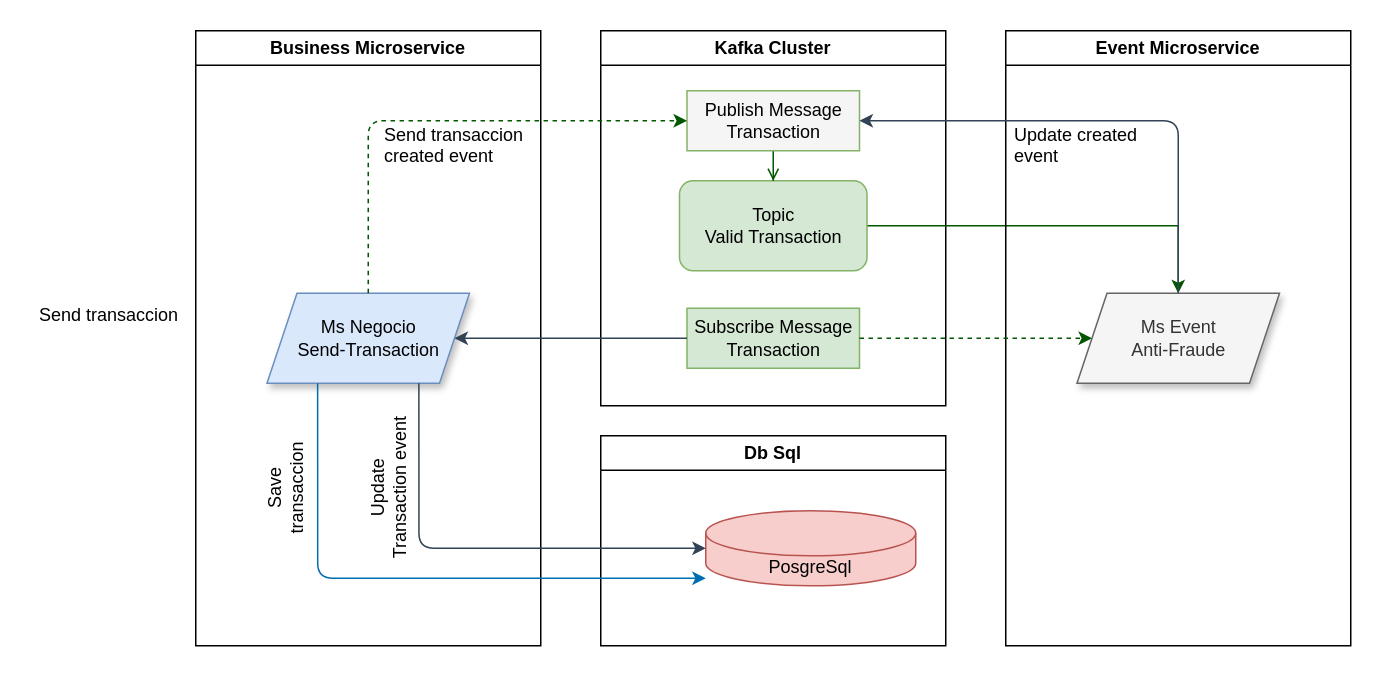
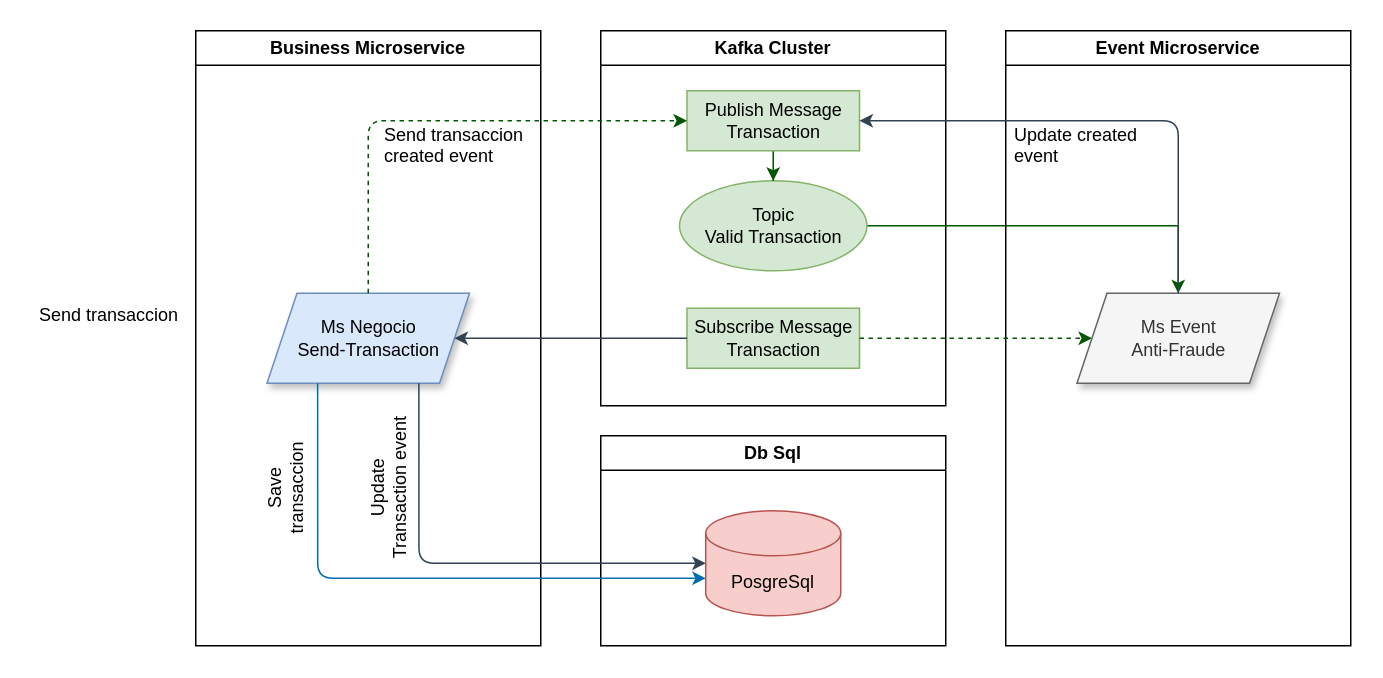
- <mxCell id="12" value="Publish Message&lt;br&gt;Transaction" style="rounded=0;whiteSpace=wrap;html=1;fillColor=#f5f5f5;strokeColor=#82b366;" parent="7" vertex="1"><mxGeometry x="57.5" y="40" width="115" height="40" as="geometry" /></mxCell>
+ <mxCell id="12" value="Publish Message&lt;br&gt;Transaction" style="rounded=0;whiteSpace=wrap;html=1;fillColor=#d5e8d4;strokeColor=#82b366;" parent="7" vertex="1"><mxGeometry x="57.5" y="40" width="115" height="40" as="geometry" /></mxCell>
- <mxCell id="11" style="edgeStyle=orthogonalEdgeStyle;rounded=0;orthogonalLoop=1;jettySize=auto;html=1;entryX=0.5;entryY=0;entryDx=0;entryDy=0;fillColor=#008a00;strokeColor=#005700;endArrow=open;" parent="7" source="12" target="9" edge="1"><mxGeometry relative="1" as="geometry" /></mxCell>
+ <mxCell id="11" style="edgeStyle=orthogonalEdgeStyle;rounded=0;orthogonalLoop=1;jettySize=auto;html=1;entryX=0.5;entryY=0;entryDx=0;entryDy=0;fillColor=#008a00;strokeColor=#005700;" parent="7" source="12" target="9" edge="1"><mxGeometry relative="1" as="geometry" /></mxCell>
- <mxCell id="9" value="Topic&lt;br style=&quot;border-color: var(--border-color);&quot;&gt;Valid Transaction" style="whiteSpace=wrap;html=1;fillColor=#d5e8d4;strokeColor=#82b366;rounded=1;" parent="7" vertex="1"><mxGeometry x="52.5" y="100" width="125" height="60" as="geometry" /></mxCell>
+ <mxCell id="9" value="Topic&lt;br style=&quot;border-color: var(--border-color);&quot;&gt;Valid Transaction" style="ellipse;whiteSpace=wrap;html=1;fillColor=#d5e8d4;strokeColor=#82b366;" parent="7" vertex="1"><mxGeometry x="52.5" y="100" width="125" height="60" as="geometry" /></mxCell>
- <mxCell id="15" value="PosgreSql" style="shape=cylinder3;whiteSpace=wrap;html=1;boundedLbl=1;backgroundOutline=1;size=15;fillColor=#f8cecc;strokeColor=#b85450;" parent="14" vertex="1"><mxGeometry x="70" y="50" width="140" height="50" as="geometry" /></mxCell>
+ <mxCell id="15" value="PosgreSql" style="shape=cylinder3;whiteSpace=wrap;html=1;boundedLbl=1;backgroundOutline=1;size=15;fillColor=#f8cecc;strokeColor=#b85450;" parent="14" vertex="1"><mxGeometry x="70" y="50" width="90" height="70" as="geometry" /></mxCell>
